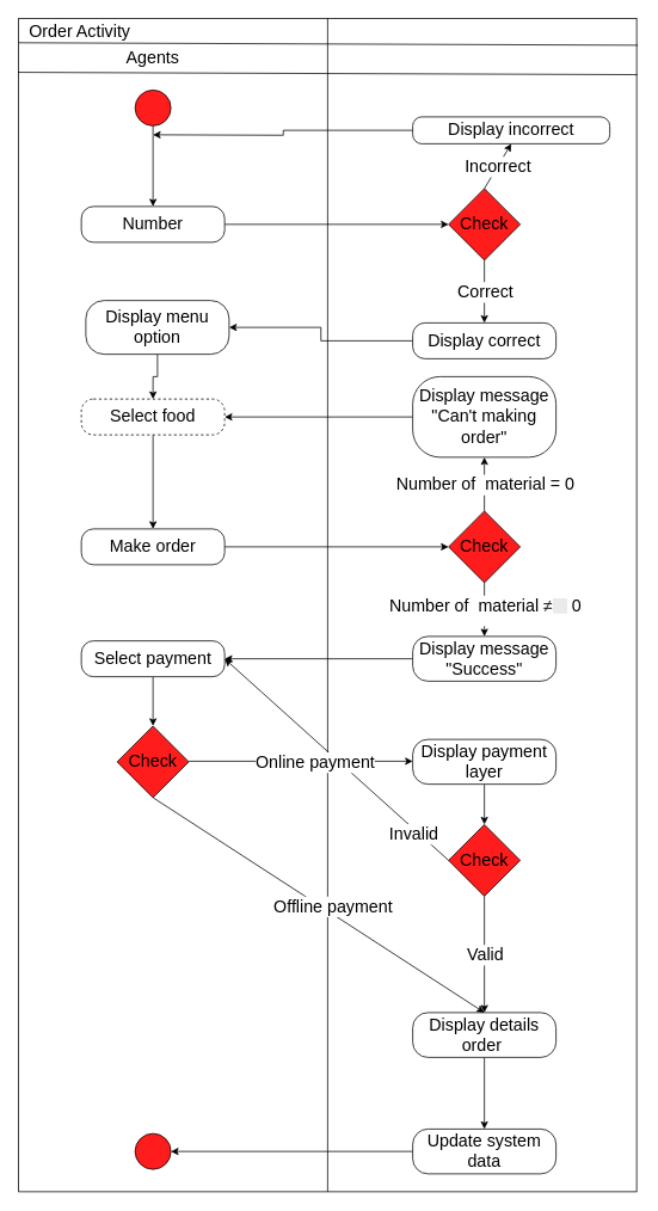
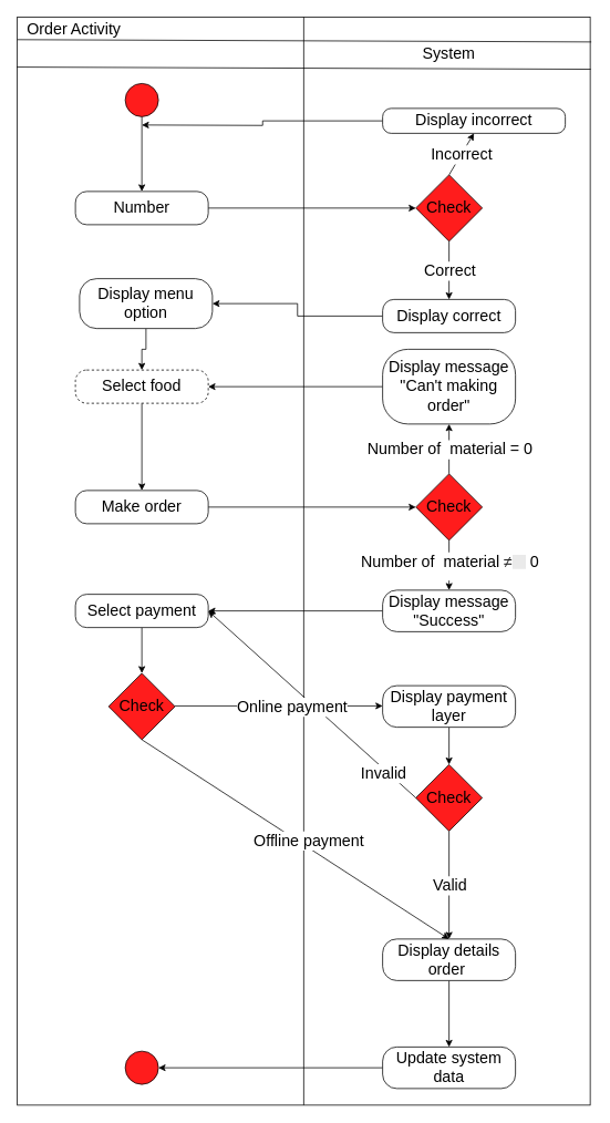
- <mxCell id="6" value="&lt;span style=&quot;font-size: 19px&quot;&gt;Agents&lt;/span&gt;" style="text;html=1;strokeColor=none;fillColor=none;align=center;verticalAlign=middle;whiteSpace=wrap;rounded=0;" parent="1" vertex="1"><mxGeometry x="70" y="50" width="200" height="30" as="geometry" /></mxCell>
+ <mxCell id="7" value="&lt;span style=&quot;font-size: 19px&quot;&gt;System&lt;br&gt;&lt;/span&gt;" style="text;html=1;strokeColor=none;fillColor=none;align=center;verticalAlign=middle;whiteSpace=wrap;rounded=0;" parent="1" vertex="1"><mxGeometry x="440" y="50" width="200" height="30" as="geometry" /></mxCell>
